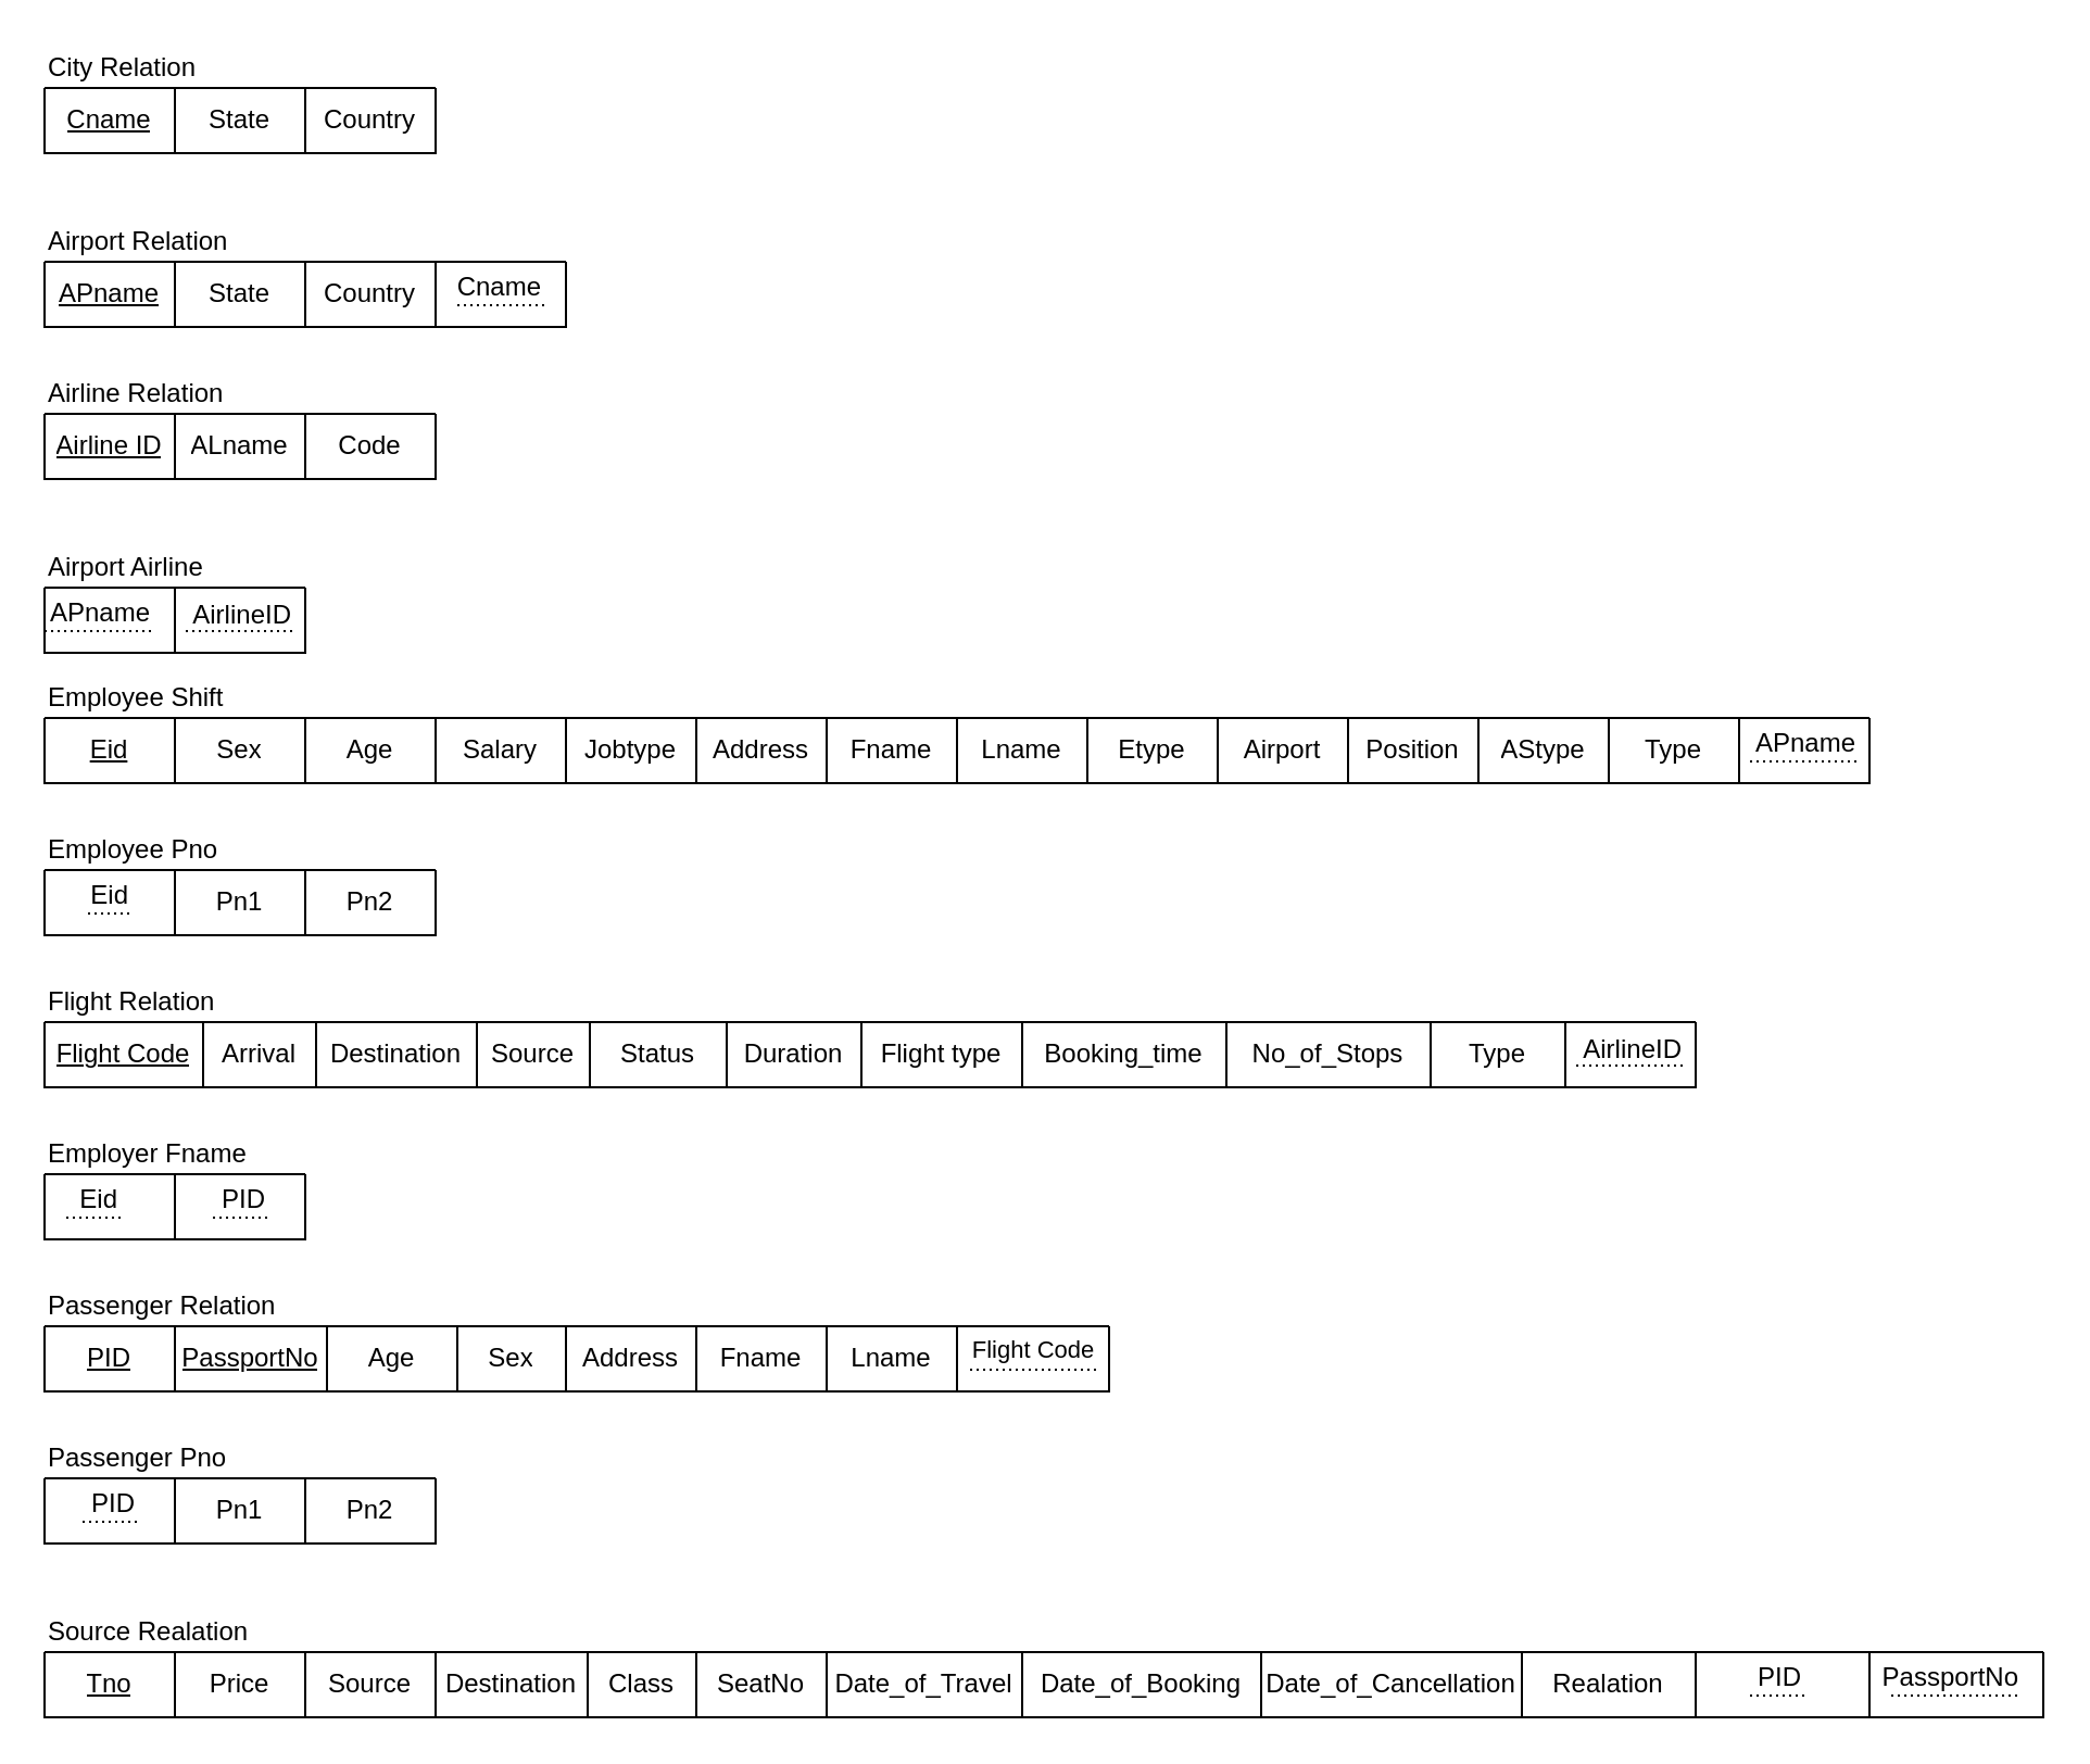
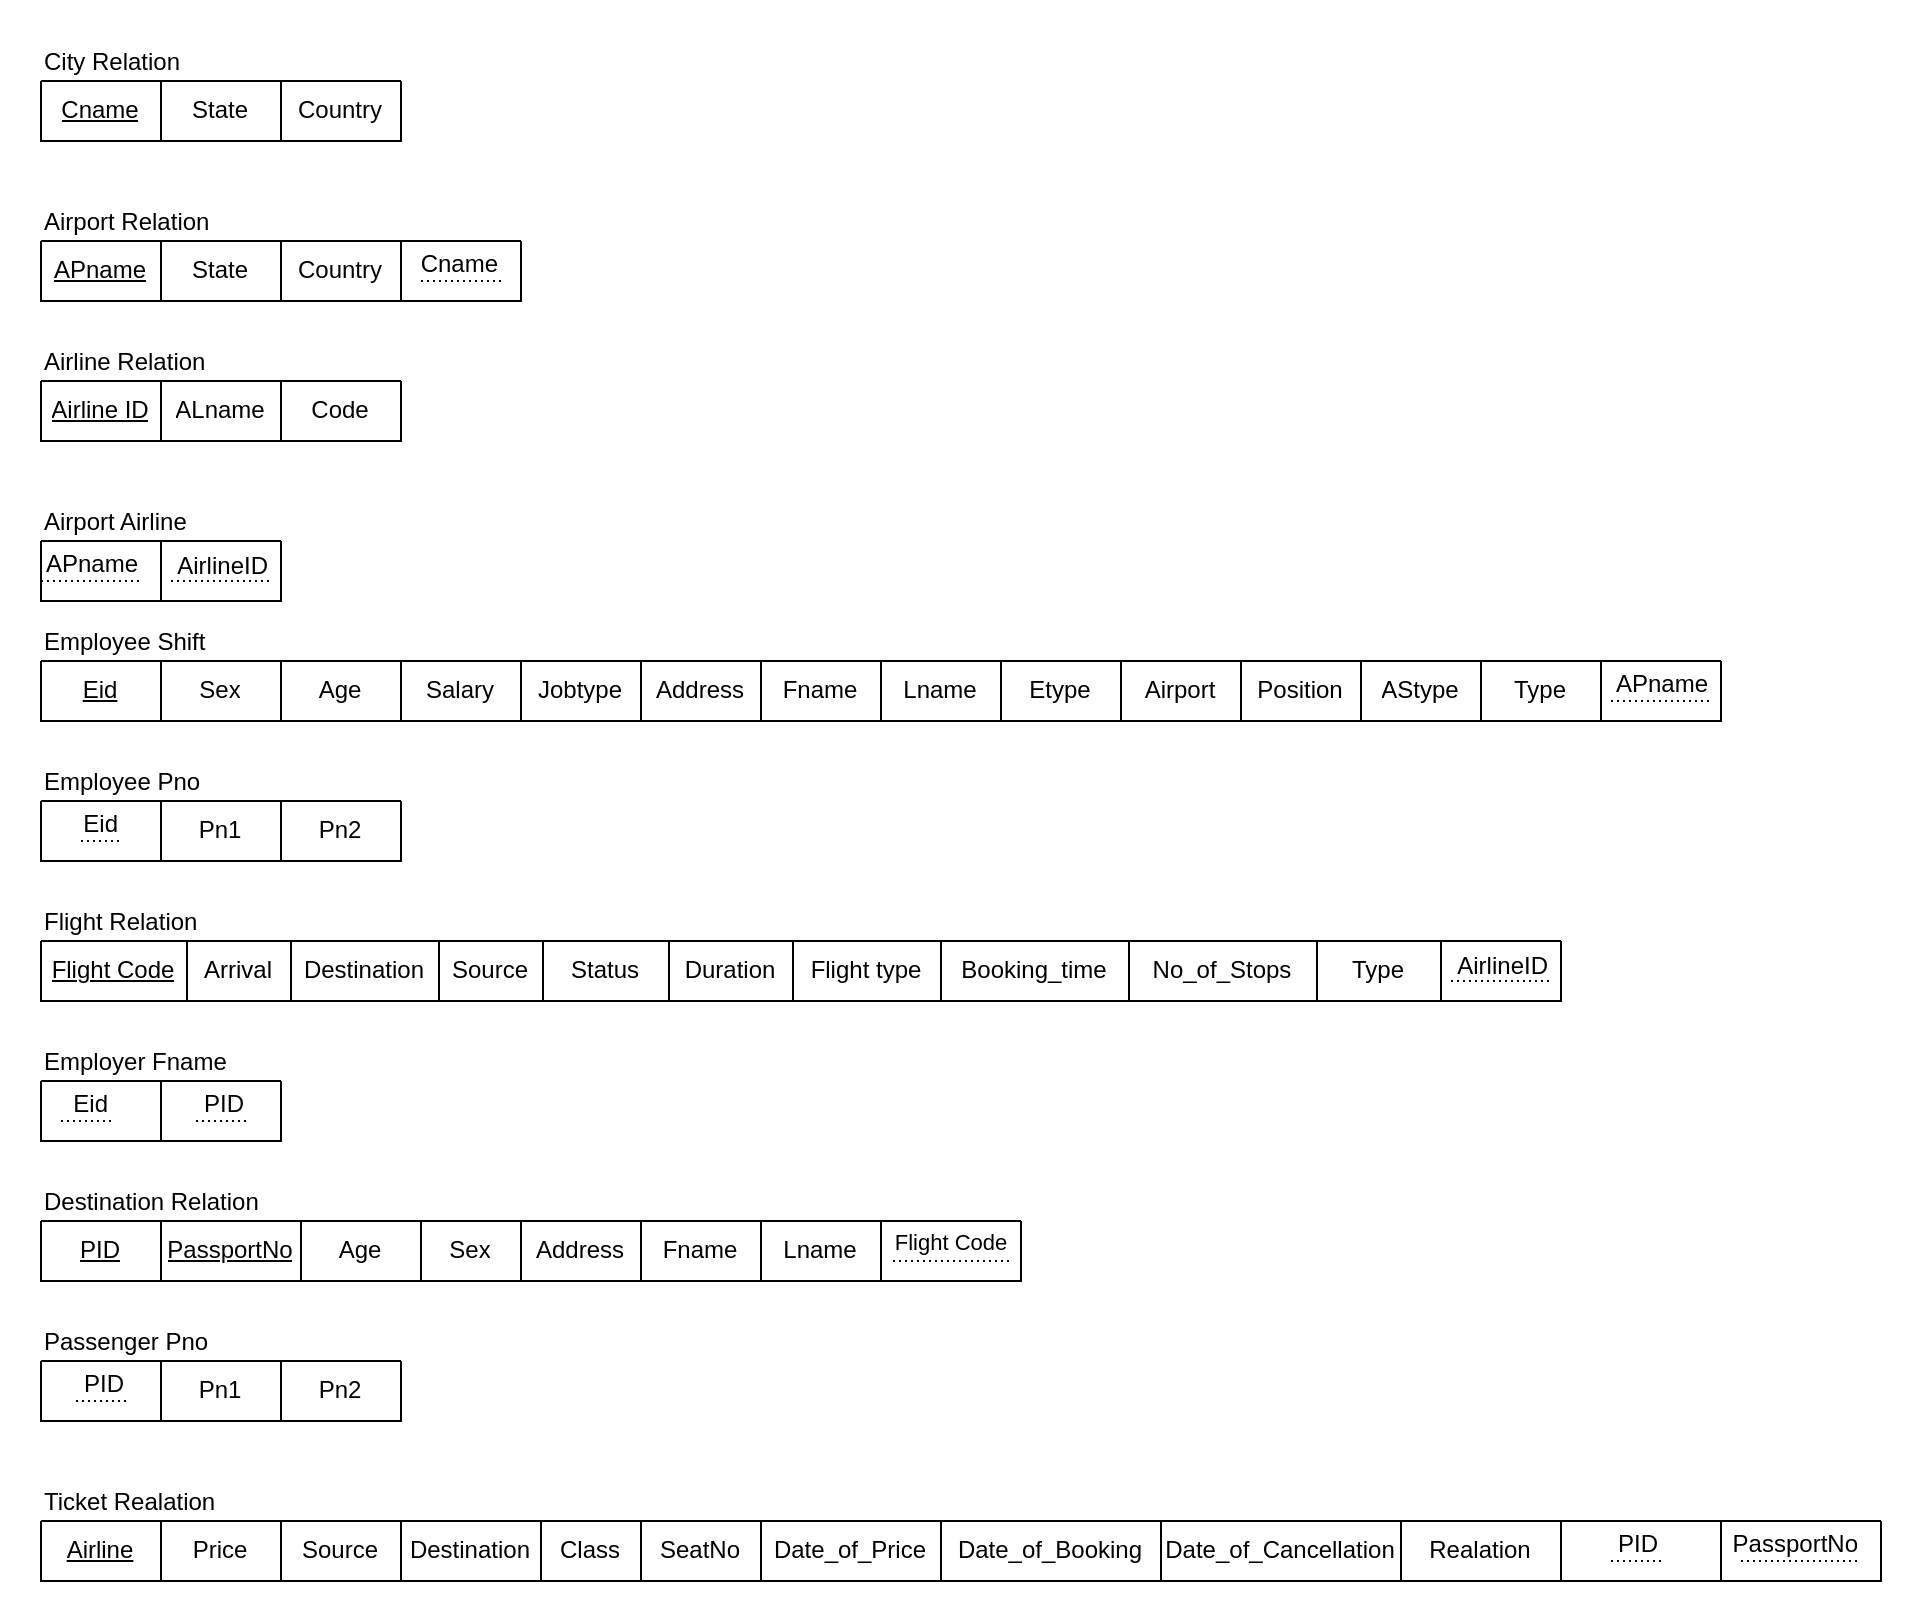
- <mxCell id="56" value="Passenger Relation" style="shape=table;startSize=20;container=1;collapsible=0;childLayout=tableLayout;align=left;strokeWidth=1;perimeterSpacing=0;arcSize=15;swimlaneHead=0;" parent="1" vertex="1"><mxGeometry x="20" y="590" width="490" height="50" as="geometry" /></mxCell>
+ <mxCell id="56" value="Destination Relation" style="shape=table;startSize=20;container=1;collapsible=0;childLayout=tableLayout;align=left;strokeWidth=1;perimeterSpacing=0;arcSize=15;swimlaneHead=0;" parent="1" vertex="1"><mxGeometry x="20" y="590" width="490" height="50" as="geometry" /></mxCell>
- <mxCell id="71" value="Source Realation" style="shape=table;startSize=20;container=1;collapsible=0;childLayout=tableLayout;align=left;strokeWidth=1;perimeterSpacing=0;arcSize=15;swimlaneHead=0;" parent="1" vertex="1"><mxGeometry x="20" y="740" width="920" height="50" as="geometry" /></mxCell>
+ <mxCell id="71" value="Ticket Realation" style="shape=table;startSize=20;container=1;collapsible=0;childLayout=tableLayout;align=left;strokeWidth=1;perimeterSpacing=0;arcSize=15;swimlaneHead=0;" parent="1" vertex="1"><mxGeometry x="20" y="740" width="920" height="50" as="geometry" /></mxCell>
- <mxCell id="73" value="&lt;u&gt;Tno&lt;/u&gt;" style="shape=partialRectangle;html=1;whiteSpace=wrap;connectable=0;strokeColor=inherit;overflow=hidden;fillColor=none;top=0;left=0;bottom=0;right=0;pointerEvents=1;" parent="72" vertex="1"><mxGeometry width="60" height="30" as="geometry"><mxRectangle width="60" height="30" as="alternateBounds" /></mxGeometry></mxCell>
+ <mxCell id="73" value="&lt;u&gt;Airline&lt;/u&gt;" style="shape=partialRectangle;html=1;whiteSpace=wrap;connectable=0;strokeColor=inherit;overflow=hidden;fillColor=none;top=0;left=0;bottom=0;right=0;pointerEvents=1;" parent="72" vertex="1"><mxGeometry width="60" height="30" as="geometry"><mxRectangle width="60" height="30" as="alternateBounds" /></mxGeometry></mxCell>
- <mxCell id="79" value="Date_of_Travel" style="shape=partialRectangle;html=1;whiteSpace=wrap;connectable=0;strokeColor=inherit;overflow=hidden;fillColor=none;top=0;left=0;bottom=0;right=0;pointerEvents=1;" parent="72" vertex="1"><mxGeometry x="360" width="90" height="30" as="geometry"><mxRectangle width="90" height="30" as="alternateBounds" /></mxGeometry></mxCell>
+ <mxCell id="79" value="Date_of_Price" style="shape=partialRectangle;html=1;whiteSpace=wrap;connectable=0;strokeColor=inherit;overflow=hidden;fillColor=none;top=0;left=0;bottom=0;right=0;pointerEvents=1;" parent="72" vertex="1"><mxGeometry x="360" width="90" height="30" as="geometry"><mxRectangle width="90" height="30" as="alternateBounds" /></mxGeometry></mxCell>
